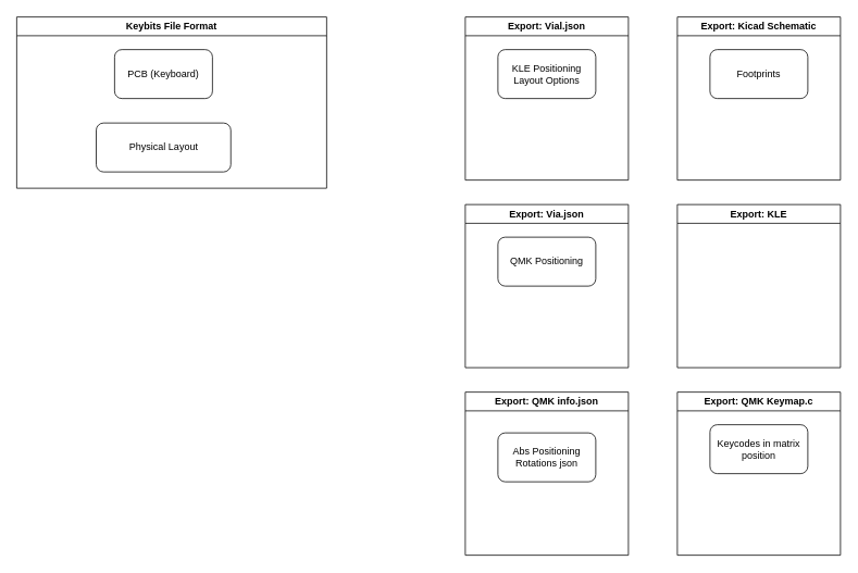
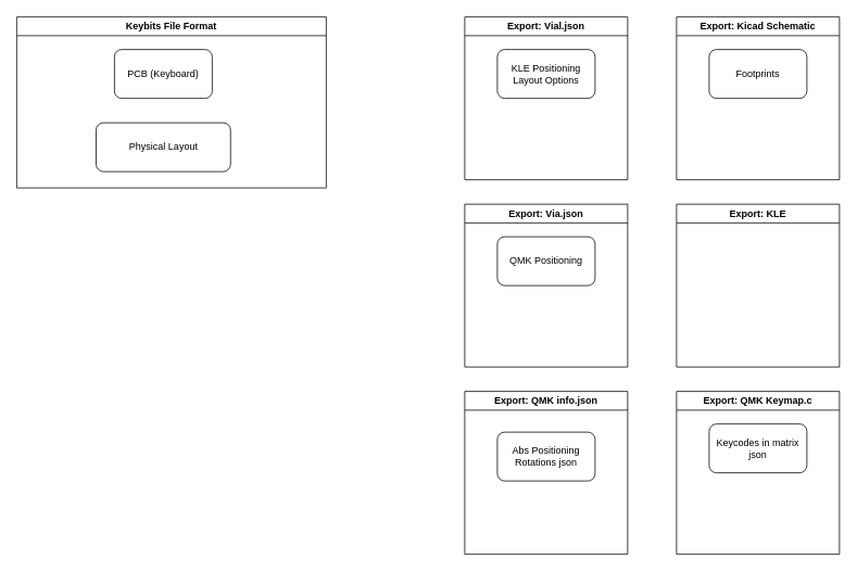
- <mxCell id="14" value="Keycodes in matrix position" style="rounded=1;whiteSpace=wrap;html=1;" parent="13" vertex="1"><mxGeometry x="40" y="40" width="120" height="60" as="geometry" /></mxCell>
+ <mxCell id="14" value="Keycodes in matrix json" style="rounded=1;whiteSpace=wrap;html=1;" parent="13" vertex="1"><mxGeometry x="40" y="40" width="120" height="60" as="geometry" /></mxCell>
